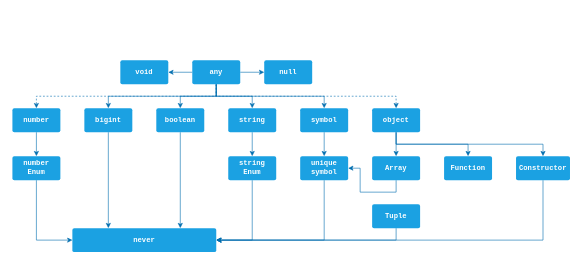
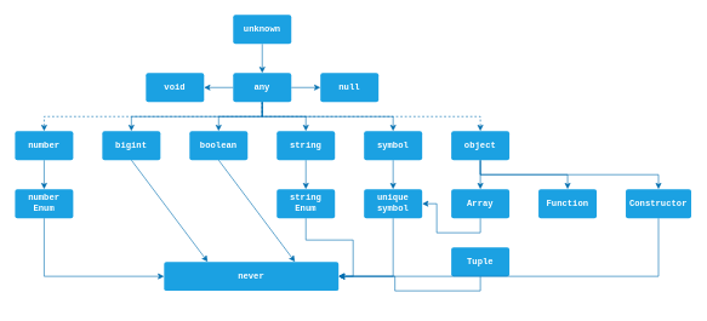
+ <mxCell id="3" value="unknown" style="rounded=1;whiteSpace=wrap;html=1;fontFamily=Courier New;fontSize=12;arcSize=8;fillColor=#1ba1e2;strokeColor=none;fontStyle=1;fontColor=#ffffff;" vertex="1" parent="1"><mxGeometry x="320" y="20" width="80" height="40" as="geometry" /></mxCell>
+ <mxCell id="2" style="edgeStyle=orthogonalEdgeStyle;rounded=0;orthogonalLoop=1;jettySize=auto;html=1;exitX=0.5;exitY=1;exitDx=0;exitDy=0;entryX=0.5;entryY=0;entryDx=0;entryDy=0;strokeColor=#006EAF;strokeWidth=1;arcSize=8;" edge="1" parent="1" source="3" target="16"><mxGeometry relative="1" as="geometry" /></mxCell>
- <mxCell id="42" value="never" style="rounded=1;whiteSpace=wrap;html=1;fontFamily=Courier New;fontSize=12;arcSize=8;fillColor=#1ba1e2;strokeColor=none;fontStyle=1;fontColor=#ffffff;" vertex="1" parent="1"><mxGeometry x="120" y="380" width="240" height="40" as="geometry" /></mxCell>
+ <mxCell id="42" value="never" style="rounded=1;whiteSpace=wrap;html=1;fontFamily=Courier New;fontSize=12;arcSize=8;fillColor=#1ba1e2;strokeColor=none;fontStyle=1;fontColor=#ffffff;" vertex="1" parent="1"><mxGeometry x="225" y="360" width="240" height="40" as="geometry" /></mxCell>
